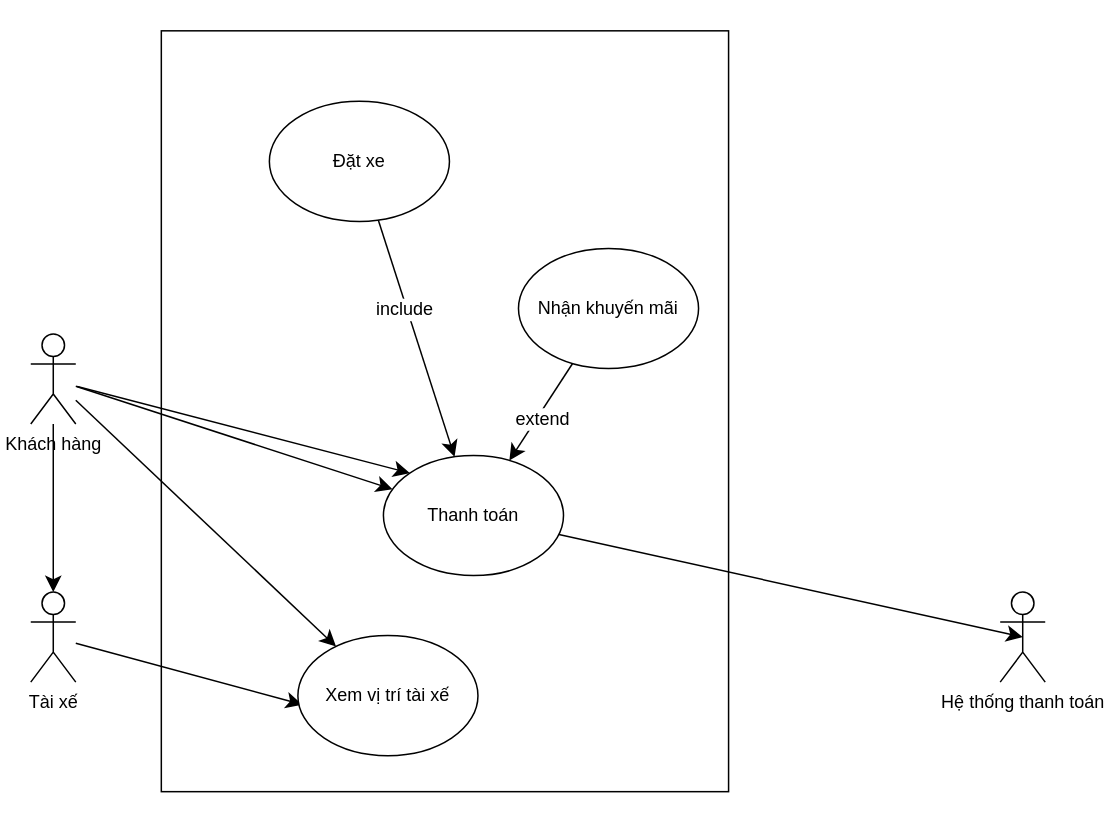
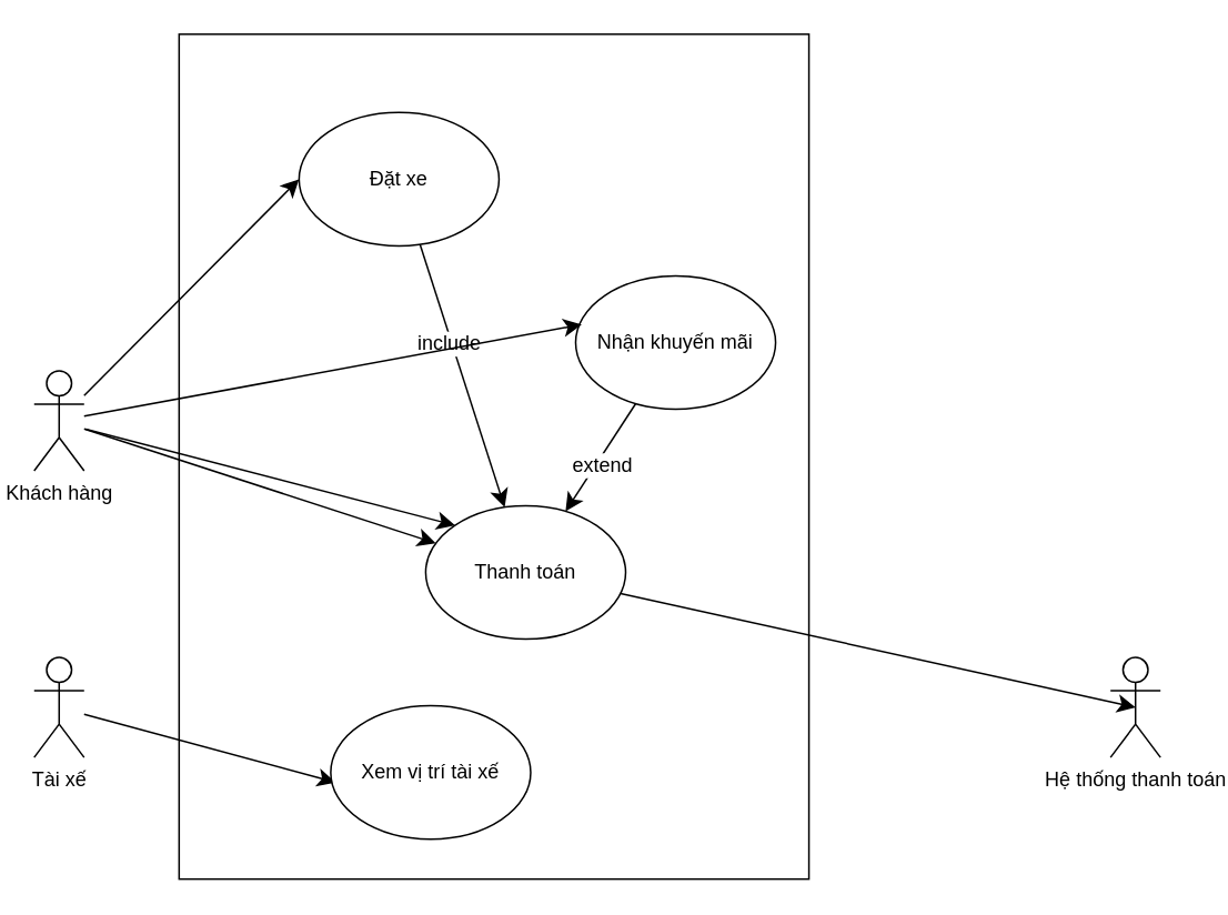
- <mxCell id="3" style="edgeStyle=none;curved=1;rounded=0;orthogonalLoop=1;jettySize=auto;html=1;fontSize=12;startSize=8;endSize=8;" edge="1" parent="1" source="4" target="6"><mxGeometry relative="1" as="geometry"><mxPoint x="180.8" y="179" as="targetPoint" /></mxGeometry></mxCell>
+ <mxCell id="3" style="edgeStyle=none;curved=1;rounded=0;orthogonalLoop=1;jettySize=auto;html=1;fontSize=12;startSize=8;endSize=8;entryX=0;entryY=0.5;entryDx=0;entryDy=0;" edge="1" parent="1" source="4" target="9"><mxGeometry relative="1" as="geometry"><mxPoint x="180.8" y="179" as="targetPoint" /></mxGeometry></mxCell>
- <mxCell id="18" style="edgeStyle=none;curved=1;rounded=0;orthogonalLoop=1;jettySize=auto;html=1;fontSize=12;startSize=8;endSize=8;" edge="1" parent="1" source="4" target="10"><mxGeometry relative="1" as="geometry" /></mxCell>
+ <mxCell id="18" style="edgeStyle=none;curved=1;rounded=0;orthogonalLoop=1;jettySize=auto;html=1;entryX=0.03;entryY=0.365;entryDx=0;entryDy=0;entryPerimeter=0;fontSize=12;startSize=8;endSize=8;" edge="1" parent="1" source="4" target="13"><mxGeometry relative="1" as="geometry" /></mxCell>
